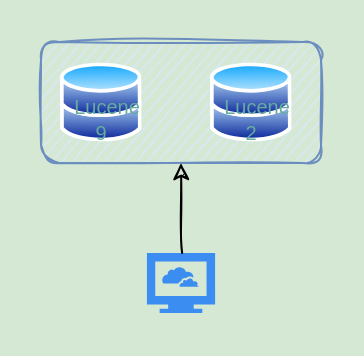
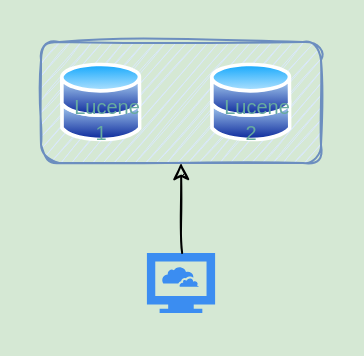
- <mxCell id="9" value="9" style="text;html=1;resizable=0;autosize=1;align=center;verticalAlign=middle;points=[];fillColor=none;strokeColor=none;rounded=0;sketch=1;fontSize=10;fontColor=#67AB9F;" vertex="1" parent="1"><mxGeometry x="40.41" y="56" width="20" height="20" as="geometry" /></mxCell>
+ <mxCell id="9" value="1" style="text;html=1;resizable=0;autosize=1;align=center;verticalAlign=middle;points=[];fillColor=none;strokeColor=none;rounded=0;sketch=1;fontSize=10;fontColor=#67AB9F;" vertex="1" parent="1"><mxGeometry x="40.41" y="56" width="20" height="20" as="geometry" /></mxCell>
